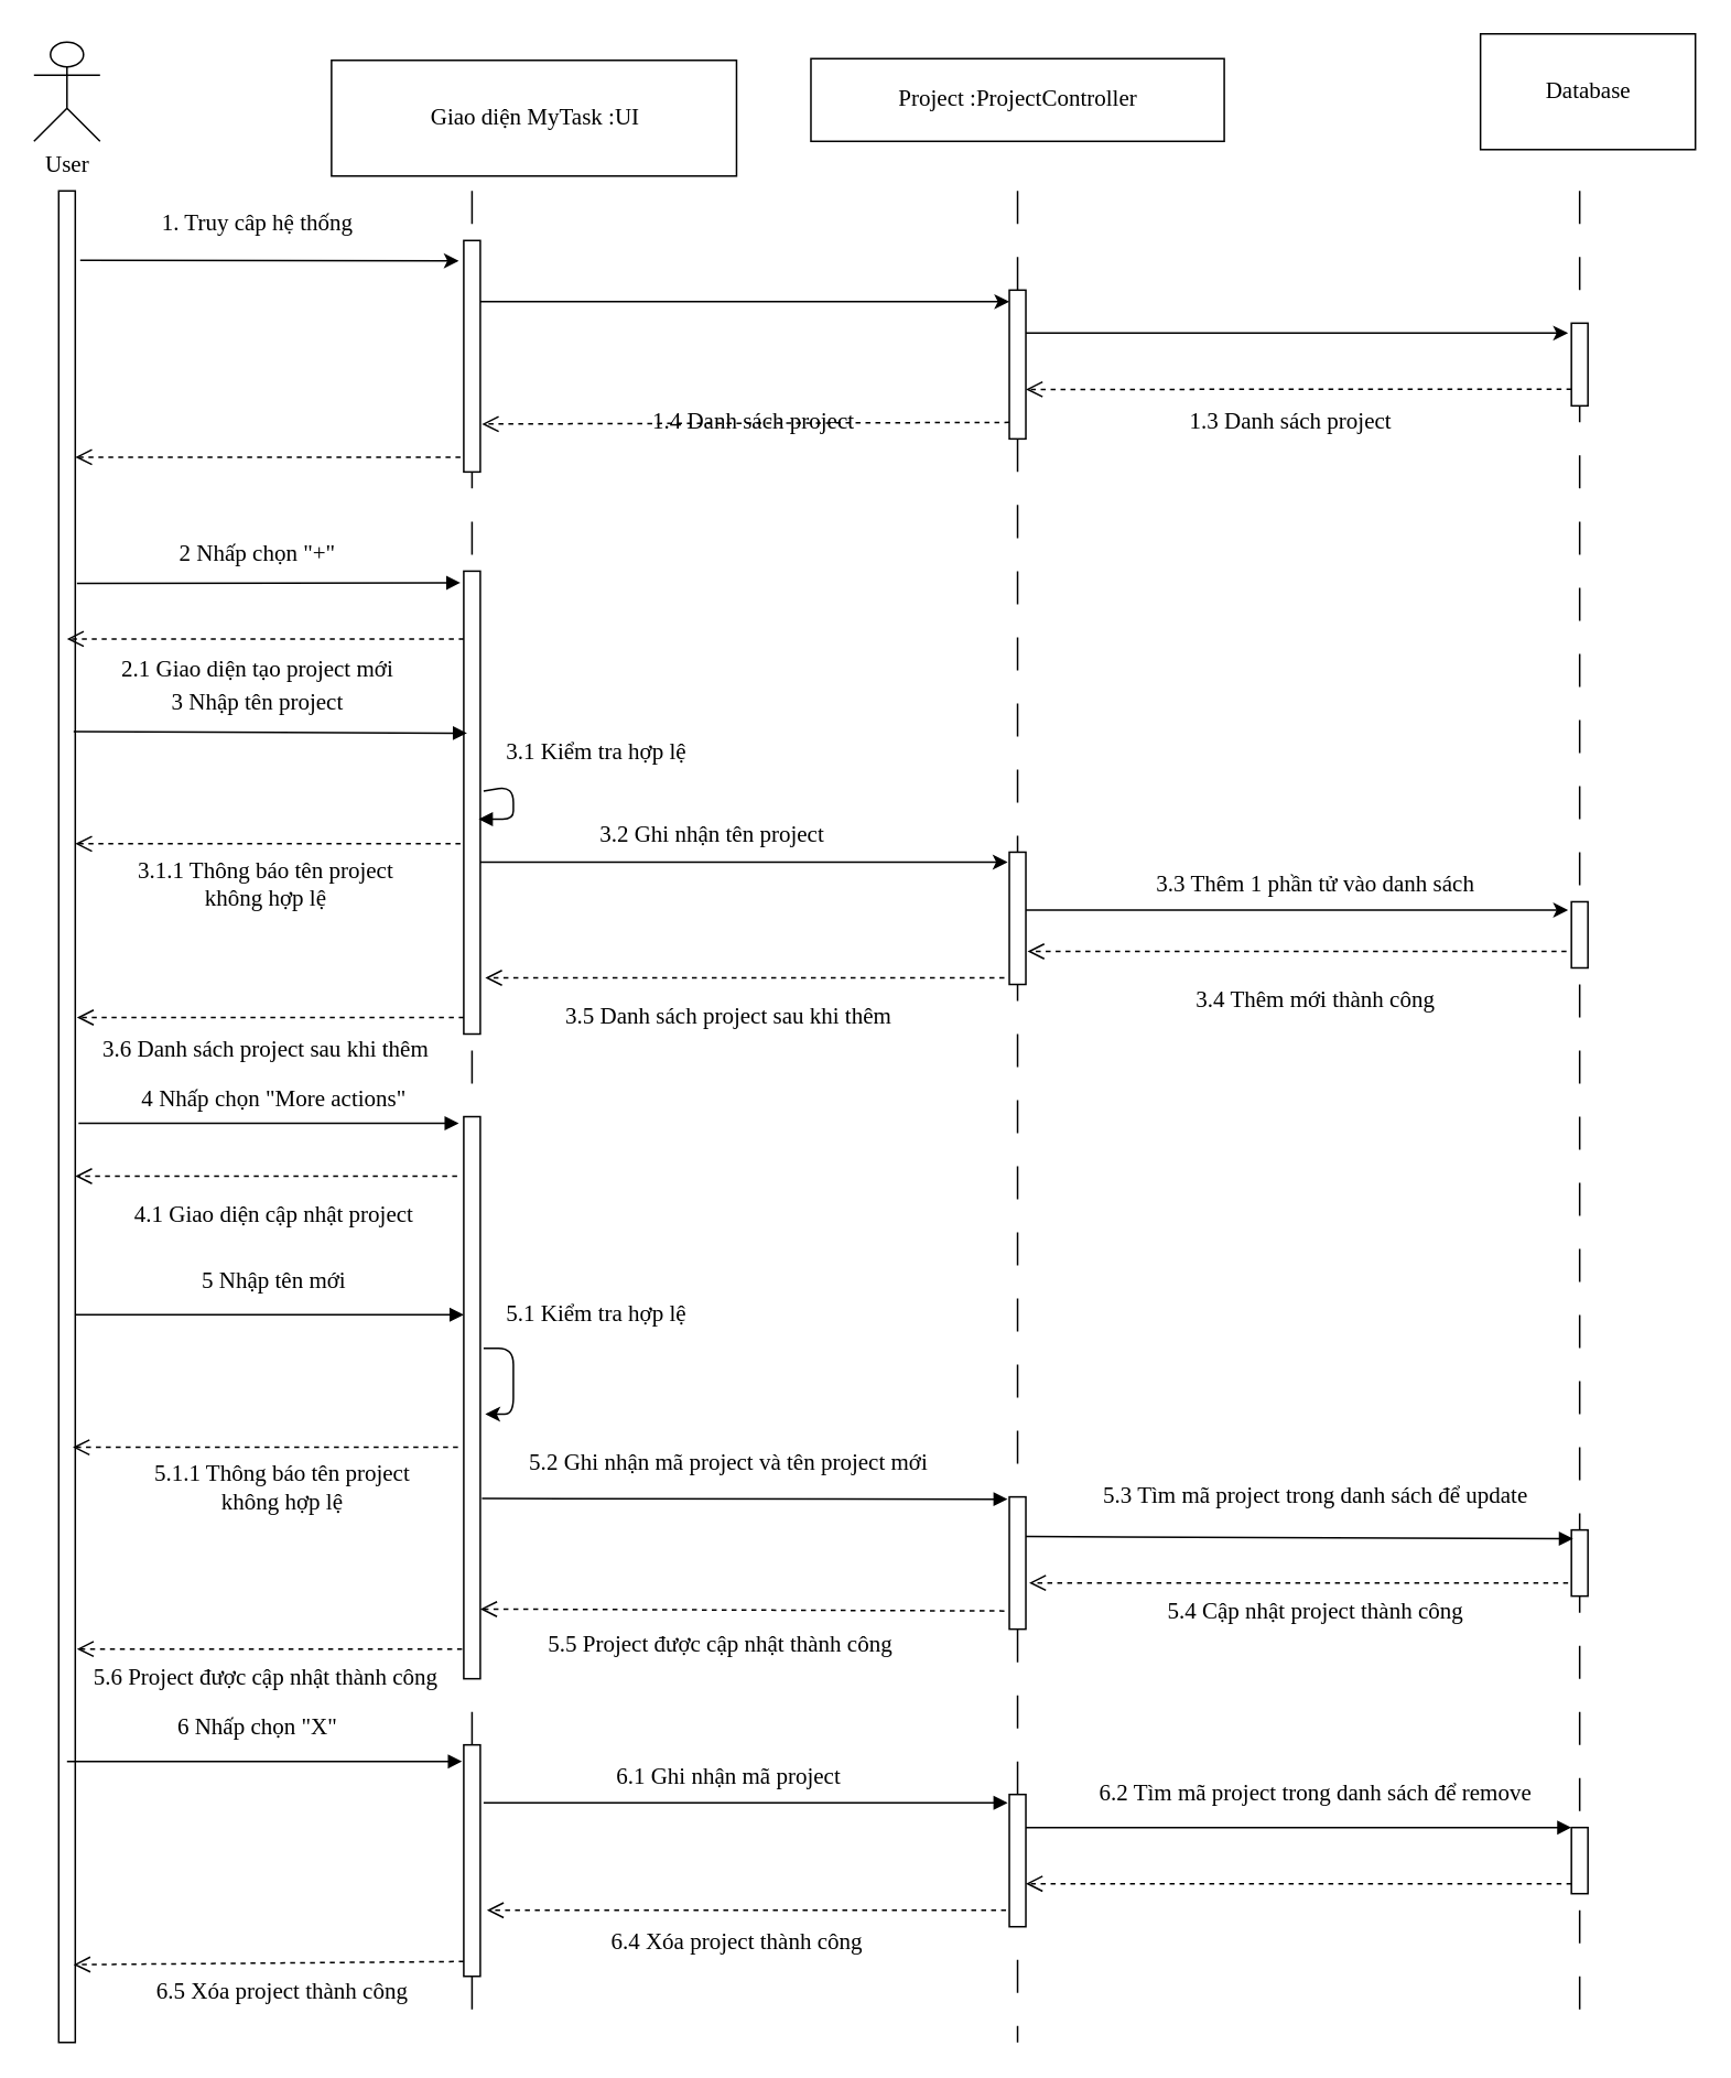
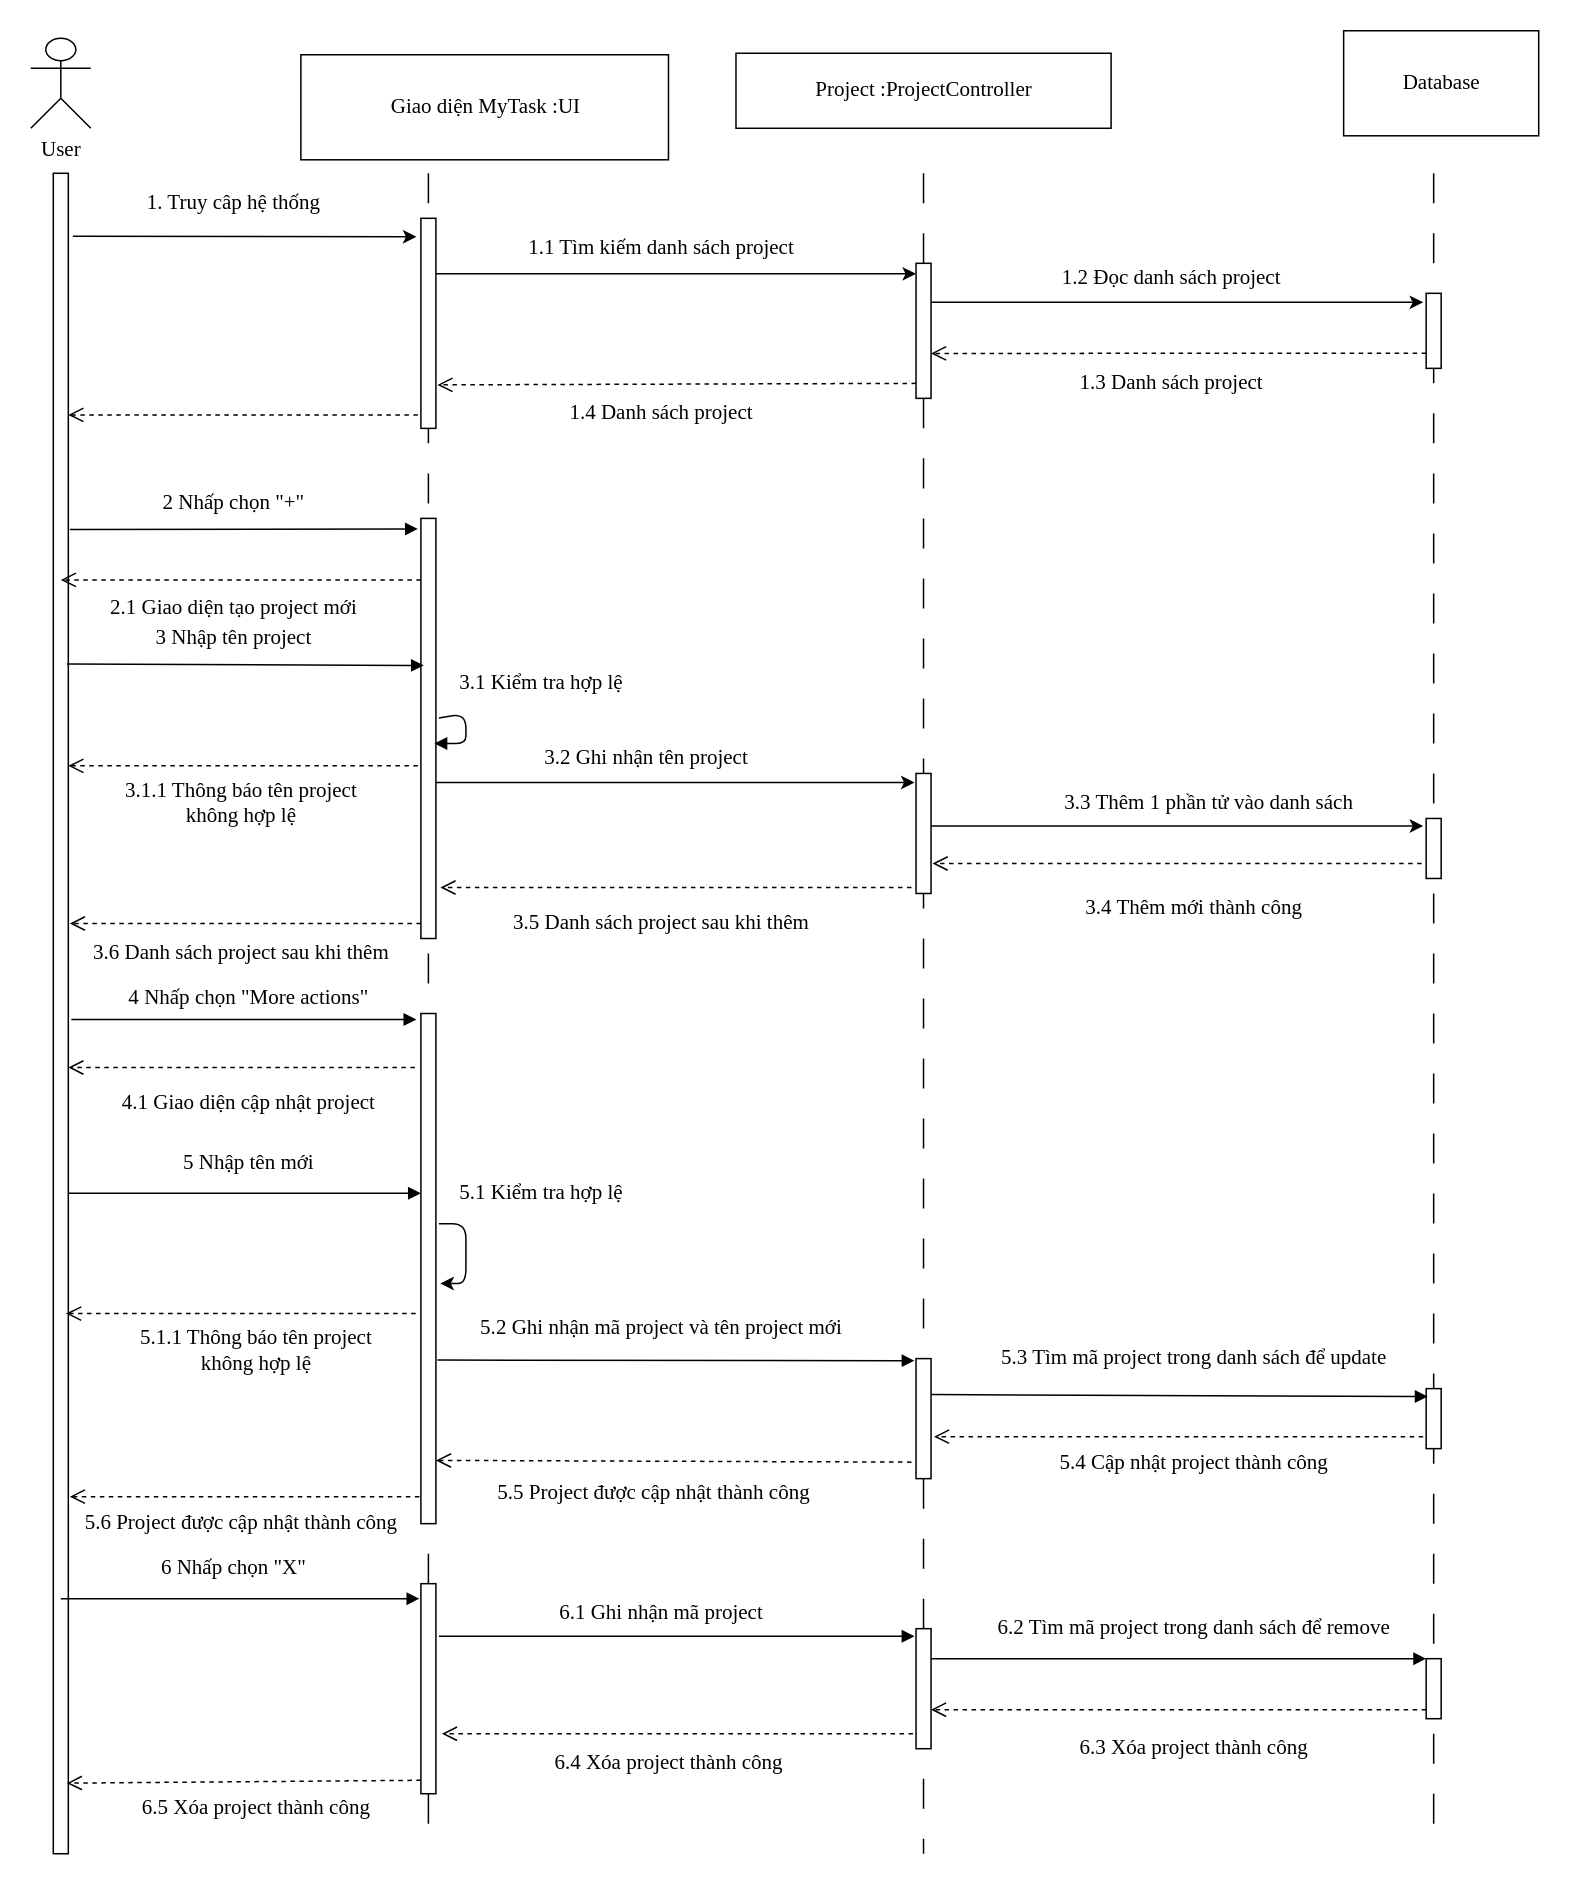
+ <mxCell id="14" value="1.1 Tìm kiếm danh sách project" style="text;html=1;align=center;verticalAlign=middle;resizable=0;points=[];autosize=1;fontFamily=Verdana;fontSize=14;" parent="1" vertex="1"><mxGeometry x="320" y="155" width="240" height="20" as="geometry" /></mxCell>
+ <mxCell id="18" value="1.2 Đọc danh sách project" style="text;html=1;align=center;verticalAlign=middle;resizable=0;points=[];autosize=1;fontFamily=Verdana;fontSize=14;" parent="1" vertex="1"><mxGeometry x="680" y="175" width="200" height="20" as="geometry" /></mxCell>
- <mxCell id="20" value="1.4 Danh sách project" style="text;html=1;align=center;verticalAlign=middle;resizable=0;points=[];autosize=1;fontFamily=Verdana;fontSize=14;" parent="1" vertex="1"><mxGeometry x="370" y="245" width="170" height="20" as="geometry" /></mxCell>
+ <mxCell id="20" value="1.4 Danh sách project" style="text;html=1;align=center;verticalAlign=middle;resizable=0;points=[];autosize=1;fontFamily=Verdana;fontSize=14;" parent="1" vertex="1"><mxGeometry x="355" y="265" width="170" height="20" as="geometry" /></mxCell>
- <mxCell id="39" value="3.3 Thêm 1 phần tử vào danh sách" style="text;html=1;align=center;verticalAlign=middle;resizable=0;points=[];autosize=1;fontFamily=Verdana;fontSize=14;" parent="1" vertex="1"><mxGeometry x="665" y="525" width="260" height="20" as="geometry" /></mxCell>
+ <mxCell id="39" value="3.3 Thêm 1 phần tử vào danh sách" style="text;html=1;align=center;verticalAlign=middle;resizable=0;points=[];autosize=1;fontFamily=Verdana;fontSize=14;" parent="1" vertex="1"><mxGeometry x="675" y="525" width="260" height="20" as="geometry" /></mxCell>
+ <mxCell id="77" value="6.3 Xóa project thành công" style="text;html=1;align=center;verticalAlign=middle;resizable=0;points=[];autosize=1;fontFamily=Verdana;fontSize=14;" parent="1" vertex="1"><mxGeometry x="690" y="1155" width="210" height="20" as="geometry" /></mxCell>
